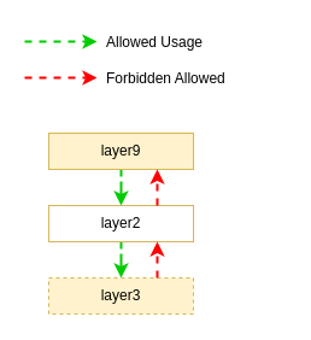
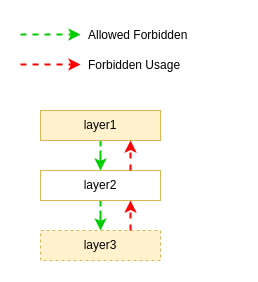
- <mxCell id="9" value="Allowed Usage" style="text;html=1;align=left;verticalAlign=middle;whiteSpace=wrap;rounded=0;" vertex="1" parent="1"><mxGeometry x="86" y="20" width="150" height="30" as="geometry" /></mxCell>
+ <mxCell id="9" value="Allowed Forbidden" style="text;html=1;align=left;verticalAlign=middle;whiteSpace=wrap;rounded=0;" vertex="1" parent="1"><mxGeometry x="86" y="20" width="150" height="30" as="geometry" /></mxCell>
- <mxCell id="10" value="Forbidden Allowed" style="text;html=1;align=left;verticalAlign=middle;whiteSpace=wrap;rounded=0;" vertex="1" parent="1"><mxGeometry x="86" y="50" width="150" height="30" as="geometry" /></mxCell>
+ <mxCell id="10" value="Forbidden Usage" style="text;html=1;align=left;verticalAlign=middle;whiteSpace=wrap;rounded=0;" vertex="1" parent="1"><mxGeometry x="86" y="50" width="150" height="30" as="geometry" /></mxCell>
- <mxCell id="3" value="layer9" style="rounded=0;whiteSpace=wrap;html=1;fillColor=#fff2cc;strokeColor=#d6b656;" vertex="1" parent="1"><mxGeometry x="40" y="110" width="120" height="30" as="geometry" /></mxCell>
+ <mxCell id="3" value="layer1" style="rounded=0;whiteSpace=wrap;html=1;fillColor=#fff2cc;strokeColor=#d6b656;" vertex="1" parent="1"><mxGeometry x="40" y="110" width="120" height="30" as="geometry" /></mxCell>
